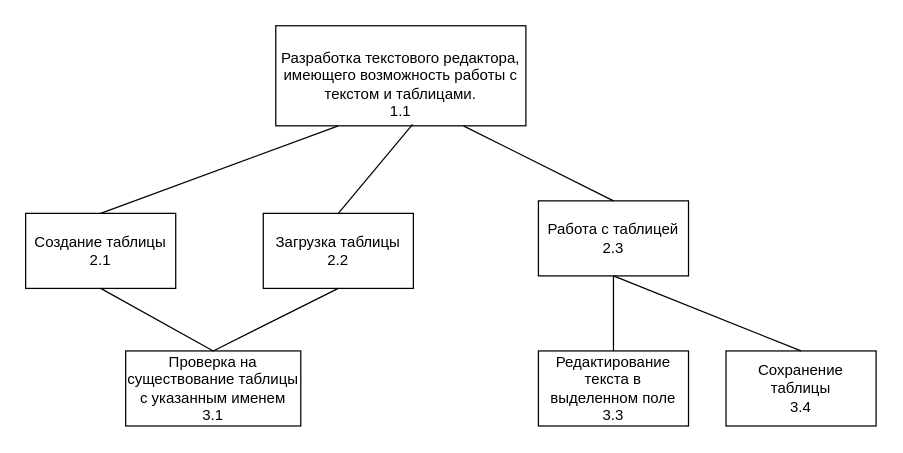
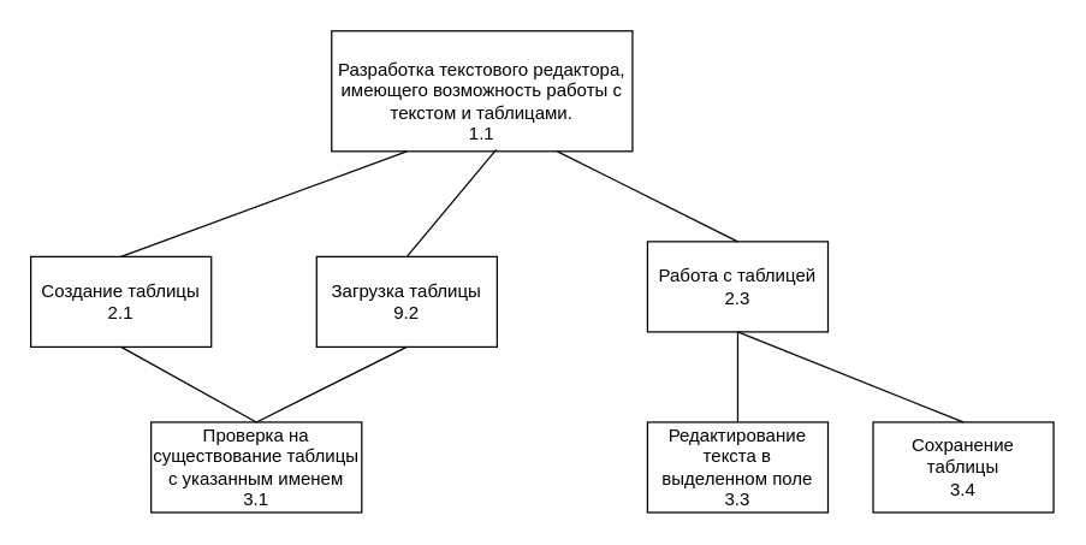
- <mxCell id="5" value="&lt;div&gt;Загрузка таблицы&lt;/div&gt;&lt;div&gt;2.2&lt;br&gt;&lt;/div&gt;" style="rounded=0;whiteSpace=wrap;html=1;" vertex="1" parent="1"><mxGeometry x="210" y="170" width="120" height="60" as="geometry" /></mxCell>
+ <mxCell id="5" value="&lt;div&gt;Загрузка таблицы&lt;/div&gt;&lt;div&gt;9.2&lt;br&gt;&lt;/div&gt;" style="rounded=0;whiteSpace=wrap;html=1;" vertex="1" parent="1"><mxGeometry x="210" y="170" width="120" height="60" as="geometry" /></mxCell>
